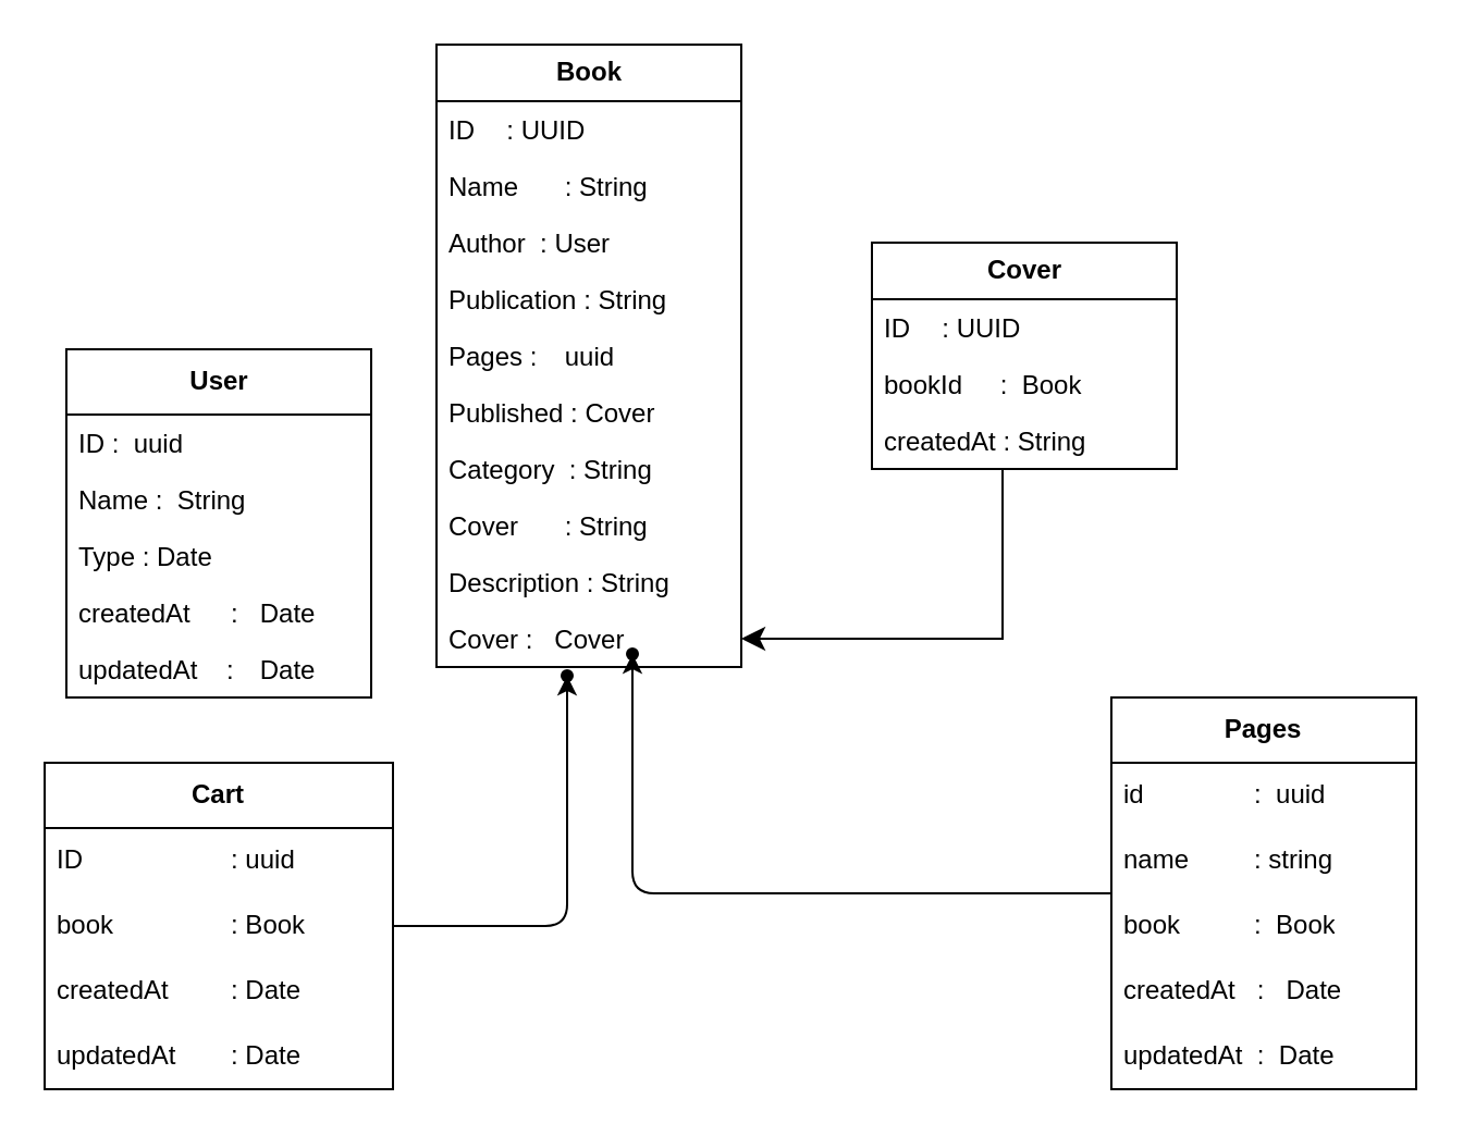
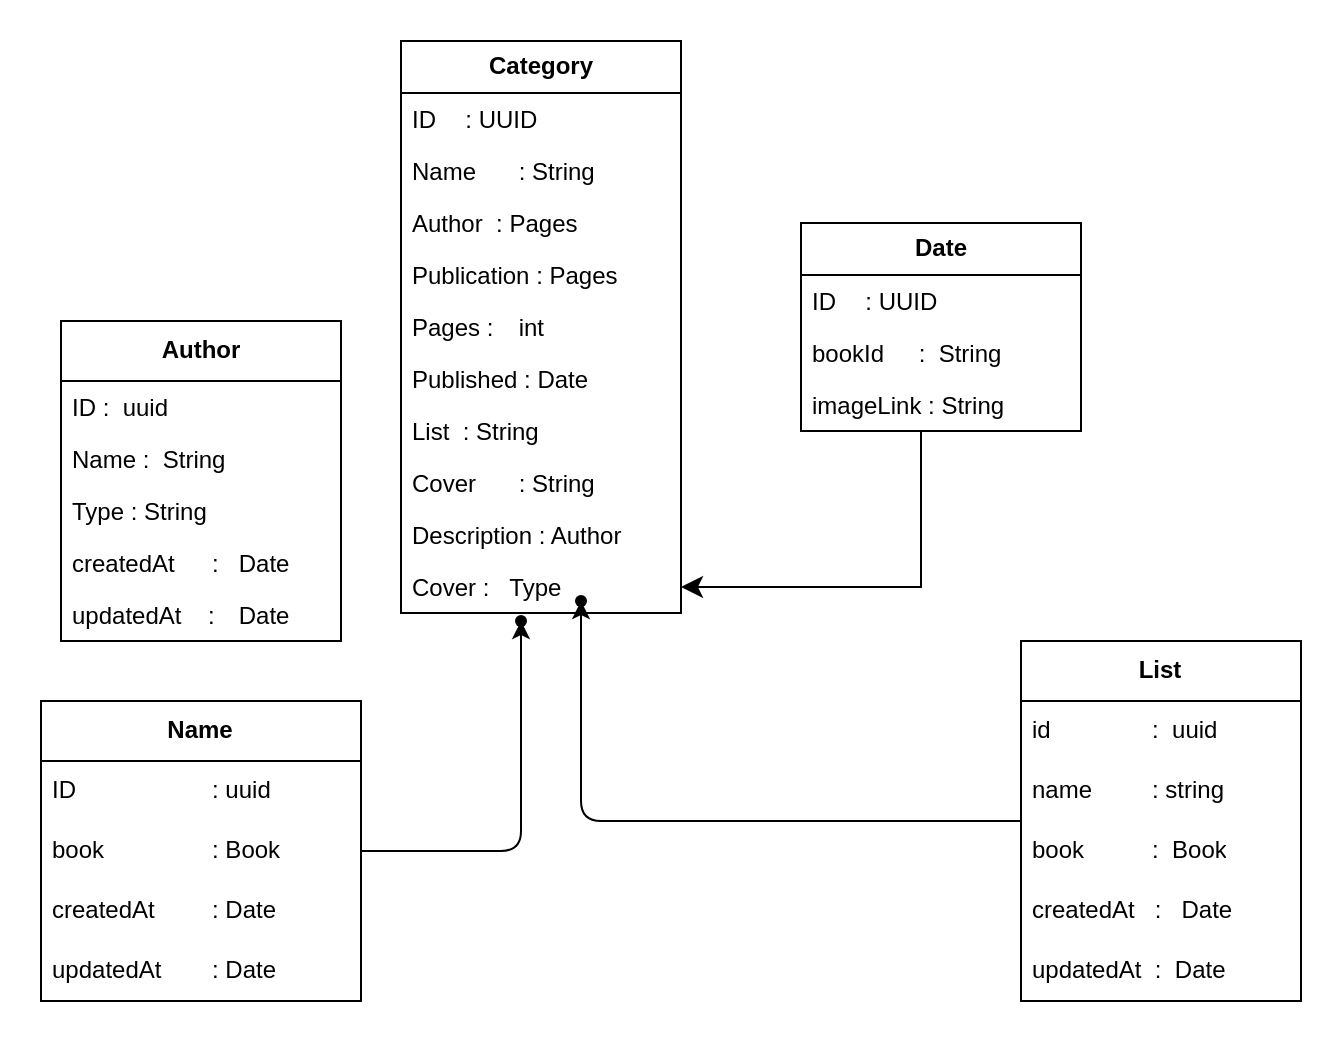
- <mxCell id="2" value="&lt;b&gt;Book&lt;/b&gt;" style="swimlane;fontStyle=0;childLayout=stackLayout;horizontal=1;startSize=26;fillColor=none;horizontalStack=0;resizeParent=1;resizeParentMax=0;resizeLast=0;collapsible=1;marginBottom=0;html=1;" parent="1" vertex="1"><mxGeometry x="200" y="20" width="140" height="286" as="geometry" /></mxCell>
+ <mxCell id="2" value="&lt;b&gt;Category&lt;/b&gt;" style="swimlane;fontStyle=0;childLayout=stackLayout;horizontal=1;startSize=26;fillColor=none;horizontalStack=0;resizeParent=1;resizeParentMax=0;resizeLast=0;collapsible=1;marginBottom=0;html=1;" parent="1" vertex="1"><mxGeometry x="200" y="20" width="140" height="286" as="geometry" /></mxCell>
- <mxCell id="5" value="Author&amp;nbsp;&lt;span style=&quot;&quot;&gt;&#09;&lt;/span&gt;: User&lt;br&gt;" style="text;strokeColor=none;fillColor=none;align=left;verticalAlign=top;spacingLeft=4;spacingRight=4;overflow=hidden;rotatable=0;points=[[0,0.5],[1,0.5]];portConstraint=eastwest;whiteSpace=wrap;html=1;" parent="2" vertex="1"><mxGeometry y="78" width="140" height="26" as="geometry" /></mxCell>
+ <mxCell id="5" value="Author&amp;nbsp;&lt;span style=&quot;&quot;&gt;&#09;&lt;/span&gt;: Pages&lt;br&gt;" style="text;strokeColor=none;fillColor=none;align=left;verticalAlign=top;spacingLeft=4;spacingRight=4;overflow=hidden;rotatable=0;points=[[0,0.5],[1,0.5]];portConstraint=eastwest;whiteSpace=wrap;html=1;" parent="2" vertex="1"><mxGeometry y="78" width="140" height="26" as="geometry" /></mxCell>
- <mxCell id="13" value="&lt;b&gt;Cover&lt;/b&gt;" style="swimlane;fontStyle=0;childLayout=stackLayout;horizontal=1;startSize=26;fillColor=none;horizontalStack=0;resizeParent=1;resizeParentMax=0;resizeLast=0;collapsible=1;marginBottom=0;html=1;" parent="1" vertex="1"><mxGeometry x="400" y="111" width="140" height="104" as="geometry" /></mxCell>
+ <mxCell id="13" value="&lt;b&gt;Date&lt;/b&gt;" style="swimlane;fontStyle=0;childLayout=stackLayout;horizontal=1;startSize=26;fillColor=none;horizontalStack=0;resizeParent=1;resizeParentMax=0;resizeLast=0;collapsible=1;marginBottom=0;html=1;" parent="1" vertex="1"><mxGeometry x="400" y="111" width="140" height="104" as="geometry" /></mxCell>
- <mxCell id="6" value="Publication&lt;span style=&quot;&quot;&gt;&#09;&lt;/span&gt;: String" style="text;strokeColor=none;fillColor=none;align=left;verticalAlign=top;spacingLeft=4;spacingRight=4;overflow=hidden;rotatable=0;points=[[0,0.5],[1,0.5]];portConstraint=eastwest;whiteSpace=wrap;html=1;" parent="2" vertex="1"><mxGeometry y="104" width="140" height="26" as="geometry" /></mxCell>
+ <mxCell id="6" value="Publication&lt;span style=&quot;&quot;&gt;&#09;&lt;/span&gt;: Pages" style="text;strokeColor=none;fillColor=none;align=left;verticalAlign=top;spacingLeft=4;spacingRight=4;overflow=hidden;rotatable=0;points=[[0,0.5],[1,0.5]];portConstraint=eastwest;whiteSpace=wrap;html=1;" parent="2" vertex="1"><mxGeometry y="104" width="140" height="26" as="geometry" /></mxCell>
- <mxCell id="7" value="Pages&lt;span style=&quot;&quot;&gt;&#09;&lt;/span&gt;:&amp;nbsp;&lt;span style=&quot;white-space: pre;&quot;&gt;&#09;&lt;/span&gt;uuid" style="text;strokeColor=none;fillColor=none;align=left;verticalAlign=top;spacingLeft=4;spacingRight=4;overflow=hidden;rotatable=0;points=[[0,0.5],[1,0.5]];portConstraint=eastwest;whiteSpace=wrap;html=1;" parent="2" vertex="1"><mxGeometry y="130" width="140" height="26" as="geometry" /></mxCell>
+ <mxCell id="7" value="Pages&lt;span style=&quot;&quot;&gt;&#09;&lt;/span&gt;:&amp;nbsp;&lt;span style=&quot;white-space: pre;&quot;&gt;&#09;&lt;/span&gt;int" style="text;strokeColor=none;fillColor=none;align=left;verticalAlign=top;spacingLeft=4;spacingRight=4;overflow=hidden;rotatable=0;points=[[0,0.5],[1,0.5]];portConstraint=eastwest;whiteSpace=wrap;html=1;" parent="2" vertex="1"><mxGeometry y="130" width="140" height="26" as="geometry" /></mxCell>
- <mxCell id="18" value="&lt;b&gt;User&lt;/b&gt;" style="swimlane;fontStyle=0;childLayout=stackLayout;horizontal=1;startSize=30;fillColor=none;horizontalStack=0;resizeParent=1;resizeParentMax=0;resizeLast=0;collapsible=1;marginBottom=0;html=1;" parent="1" vertex="1"><mxGeometry x="30" y="160" width="140" height="160" as="geometry" /></mxCell>
+ <mxCell id="18" value="&lt;b&gt;Author&lt;/b&gt;" style="swimlane;fontStyle=0;childLayout=stackLayout;horizontal=1;startSize=30;fillColor=none;horizontalStack=0;resizeParent=1;resizeParentMax=0;resizeLast=0;collapsible=1;marginBottom=0;html=1;" parent="1" vertex="1"><mxGeometry x="30" y="160" width="140" height="160" as="geometry" /></mxCell>
- <mxCell id="15" value="bookId&lt;span style=&quot;white-space: pre;&quot;&gt;&#09;&lt;/span&gt;:&amp;nbsp; Book" style="text;strokeColor=none;fillColor=none;align=left;verticalAlign=top;spacingLeft=4;spacingRight=4;overflow=hidden;rotatable=0;points=[[0,0.5],[1,0.5]];portConstraint=eastwest;whiteSpace=wrap;html=1;" parent="13" vertex="1"><mxGeometry y="52" width="140" height="26" as="geometry" /></mxCell>
+ <mxCell id="15" value="bookId&lt;span style=&quot;white-space: pre;&quot;&gt;&#09;&lt;/span&gt;:&amp;nbsp; String" style="text;strokeColor=none;fillColor=none;align=left;verticalAlign=top;spacingLeft=4;spacingRight=4;overflow=hidden;rotatable=0;points=[[0,0.5],[1,0.5]];portConstraint=eastwest;whiteSpace=wrap;html=1;" parent="13" vertex="1"><mxGeometry y="52" width="140" height="26" as="geometry" /></mxCell>
- <mxCell id="8" value="Published : Cover" style="text;strokeColor=none;fillColor=none;align=left;verticalAlign=top;spacingLeft=4;spacingRight=4;overflow=hidden;rotatable=0;points=[[0,0.5],[1,0.5]];portConstraint=eastwest;whiteSpace=wrap;html=1;" parent="2" vertex="1"><mxGeometry y="156" width="140" height="26" as="geometry" /></mxCell>
+ <mxCell id="8" value="Published : Date" style="text;strokeColor=none;fillColor=none;align=left;verticalAlign=top;spacingLeft=4;spacingRight=4;overflow=hidden;rotatable=0;points=[[0,0.5],[1,0.5]];portConstraint=eastwest;whiteSpace=wrap;html=1;" parent="2" vertex="1"><mxGeometry y="156" width="140" height="26" as="geometry" /></mxCell>
- <mxCell id="16" value="createdAt : String" style="text;strokeColor=none;fillColor=none;align=left;verticalAlign=top;spacingLeft=4;spacingRight=4;overflow=hidden;rotatable=0;points=[[0,0.5],[1,0.5]];portConstraint=eastwest;whiteSpace=wrap;html=1;" parent="13" vertex="1"><mxGeometry y="78" width="140" height="26" as="geometry" /></mxCell>
+ <mxCell id="16" value="imageLink : String" style="text;strokeColor=none;fillColor=none;align=left;verticalAlign=top;spacingLeft=4;spacingRight=4;overflow=hidden;rotatable=0;points=[[0,0.5],[1,0.5]];portConstraint=eastwest;whiteSpace=wrap;html=1;" parent="13" vertex="1"><mxGeometry y="78" width="140" height="26" as="geometry" /></mxCell>
- <mxCell id="9" value="Category&amp;nbsp; : String&amp;nbsp;&amp;nbsp;" style="text;strokeColor=none;fillColor=none;align=left;verticalAlign=top;spacingLeft=4;spacingRight=4;overflow=hidden;rotatable=0;points=[[0,0.5],[1,0.5]];portConstraint=eastwest;whiteSpace=wrap;html=1;" parent="2" vertex="1"><mxGeometry y="182" width="140" height="26" as="geometry" /></mxCell>
+ <mxCell id="9" value="List&amp;nbsp; : String&amp;nbsp;&amp;nbsp;" style="text;strokeColor=none;fillColor=none;align=left;verticalAlign=top;spacingLeft=4;spacingRight=4;overflow=hidden;rotatable=0;points=[[0,0.5],[1,0.5]];portConstraint=eastwest;whiteSpace=wrap;html=1;" parent="2" vertex="1"><mxGeometry y="182" width="140" height="26" as="geometry" /></mxCell>
- <mxCell id="21" value="Type : Date" style="text;strokeColor=none;fillColor=none;align=left;verticalAlign=top;spacingLeft=4;spacingRight=4;overflow=hidden;rotatable=0;points=[[0,0.5],[1,0.5]];portConstraint=eastwest;whiteSpace=wrap;html=1;" parent="18" vertex="1"><mxGeometry y="82" width="140" height="26" as="geometry" /></mxCell>
+ <mxCell id="21" value="Type : String" style="text;strokeColor=none;fillColor=none;align=left;verticalAlign=top;spacingLeft=4;spacingRight=4;overflow=hidden;rotatable=0;points=[[0,0.5],[1,0.5]];portConstraint=eastwest;whiteSpace=wrap;html=1;" parent="18" vertex="1"><mxGeometry y="82" width="140" height="26" as="geometry" /></mxCell>
- <mxCell id="11" value="Description : String" style="text;strokeColor=none;fillColor=none;align=left;verticalAlign=top;spacingLeft=4;spacingRight=4;overflow=hidden;rotatable=0;points=[[0,0.5],[1,0.5]];portConstraint=eastwest;whiteSpace=wrap;html=1;" parent="2" vertex="1"><mxGeometry y="234" width="140" height="26" as="geometry" /></mxCell>
+ <mxCell id="11" value="Description : Author" style="text;strokeColor=none;fillColor=none;align=left;verticalAlign=top;spacingLeft=4;spacingRight=4;overflow=hidden;rotatable=0;points=[[0,0.5],[1,0.5]];portConstraint=eastwest;whiteSpace=wrap;html=1;" parent="2" vertex="1"><mxGeometry y="234" width="140" height="26" as="geometry" /></mxCell>
- <mxCell id="12" value="Cover :&amp;nbsp; &amp;nbsp;Cover" style="text;strokeColor=none;fillColor=none;align=left;verticalAlign=top;spacingLeft=4;spacingRight=4;overflow=hidden;rotatable=0;points=[[0,0.5],[1,0.5]];portConstraint=eastwest;whiteSpace=wrap;html=1;" parent="2" vertex="1"><mxGeometry y="260" width="140" height="26" as="geometry" /></mxCell>
+ <mxCell id="12" value="Cover :&amp;nbsp; &amp;nbsp;Type" style="text;strokeColor=none;fillColor=none;align=left;verticalAlign=top;spacingLeft=4;spacingRight=4;overflow=hidden;rotatable=0;points=[[0,0.5],[1,0.5]];portConstraint=eastwest;whiteSpace=wrap;html=1;" parent="2" vertex="1"><mxGeometry y="260" width="140" height="26" as="geometry" /></mxCell>
- <mxCell id="32" value="&lt;b&gt;Pages&lt;/b&gt;" style="swimlane;fontStyle=0;childLayout=stackLayout;horizontal=1;startSize=30;horizontalStack=0;resizeParent=1;resizeParentMax=0;resizeLast=0;collapsible=1;marginBottom=0;whiteSpace=wrap;html=1;" parent="1" vertex="1"><mxGeometry x="510" y="320" width="140" height="180" as="geometry" /></mxCell>
+ <mxCell id="32" value="&lt;b&gt;List&lt;/b&gt;" style="swimlane;fontStyle=0;childLayout=stackLayout;horizontal=1;startSize=30;horizontalStack=0;resizeParent=1;resizeParentMax=0;resizeLast=0;collapsible=1;marginBottom=0;whiteSpace=wrap;html=1;" parent="1" vertex="1"><mxGeometry x="510" y="320" width="140" height="180" as="geometry" /></mxCell>
- <mxCell id="25" value="&lt;b&gt;Cart&lt;/b&gt;" style="swimlane;fontStyle=0;childLayout=stackLayout;horizontal=1;startSize=30;horizontalStack=0;resizeParent=1;resizeParentMax=0;resizeLast=0;collapsible=1;marginBottom=0;whiteSpace=wrap;html=1;" parent="1" vertex="1"><mxGeometry x="20" y="350" width="160" height="150" as="geometry" /></mxCell>
+ <mxCell id="25" value="&lt;b&gt;Name&lt;/b&gt;" style="swimlane;fontStyle=0;childLayout=stackLayout;horizontal=1;startSize=30;horizontalStack=0;resizeParent=1;resizeParentMax=0;resizeLast=0;collapsible=1;marginBottom=0;whiteSpace=wrap;html=1;" parent="1" vertex="1"><mxGeometry x="20" y="350" width="160" height="150" as="geometry" /></mxCell>
